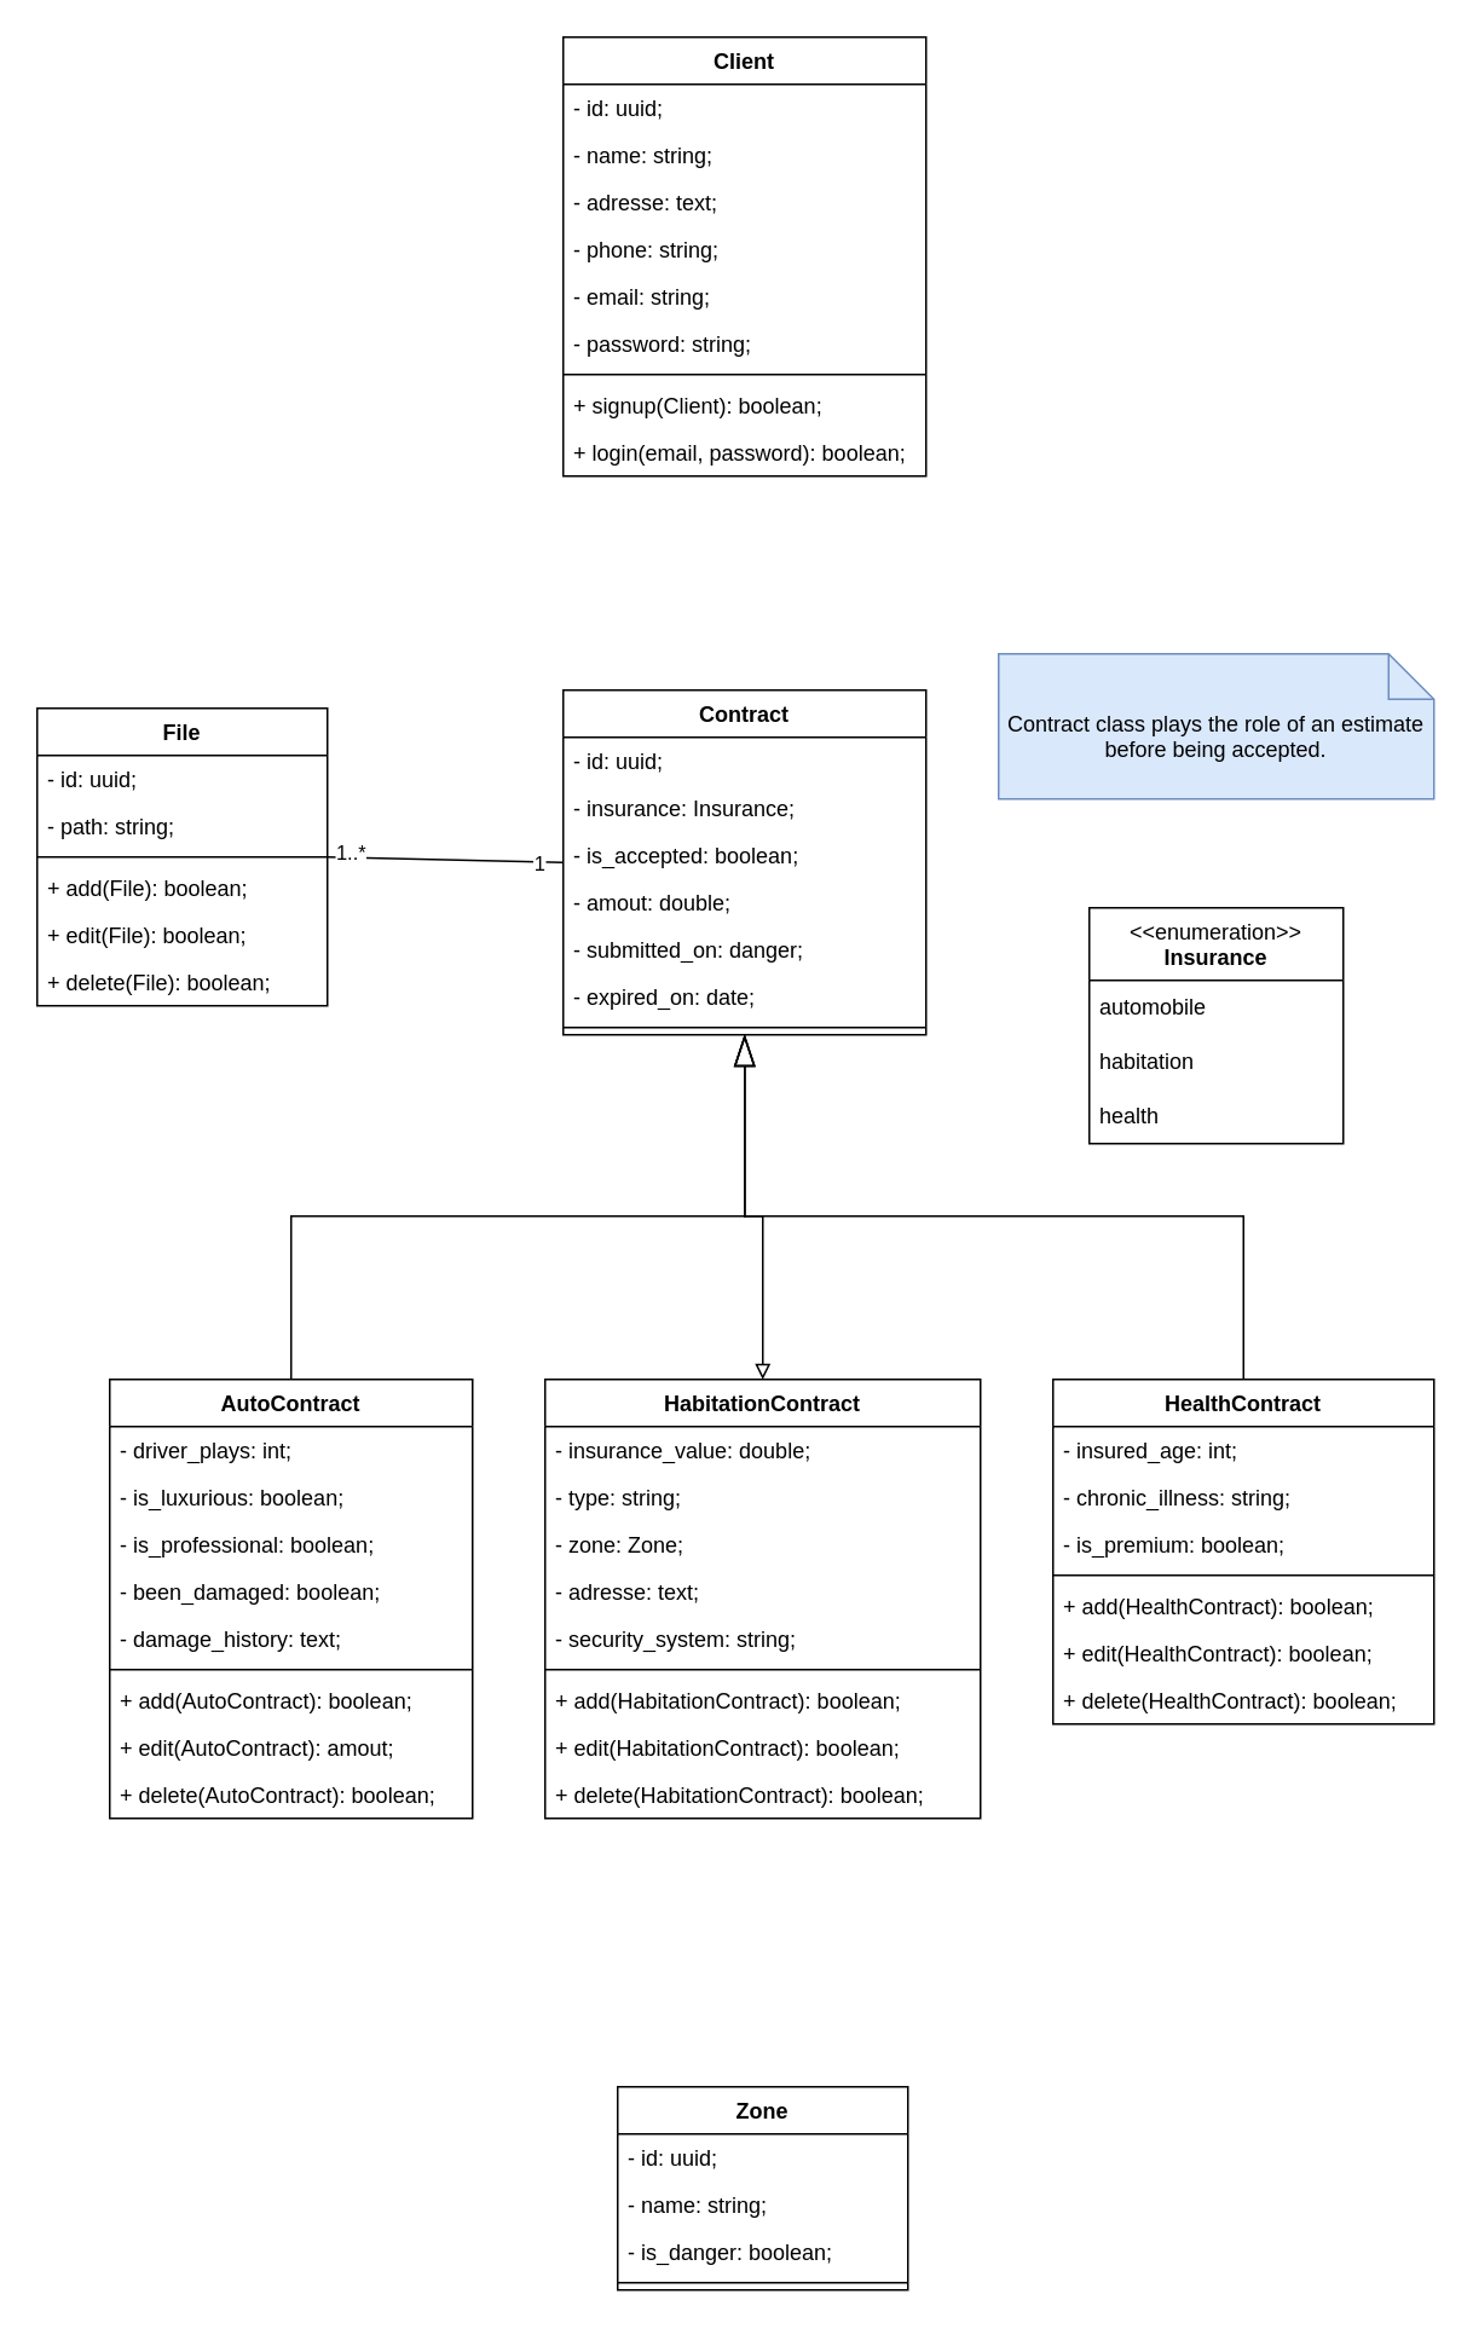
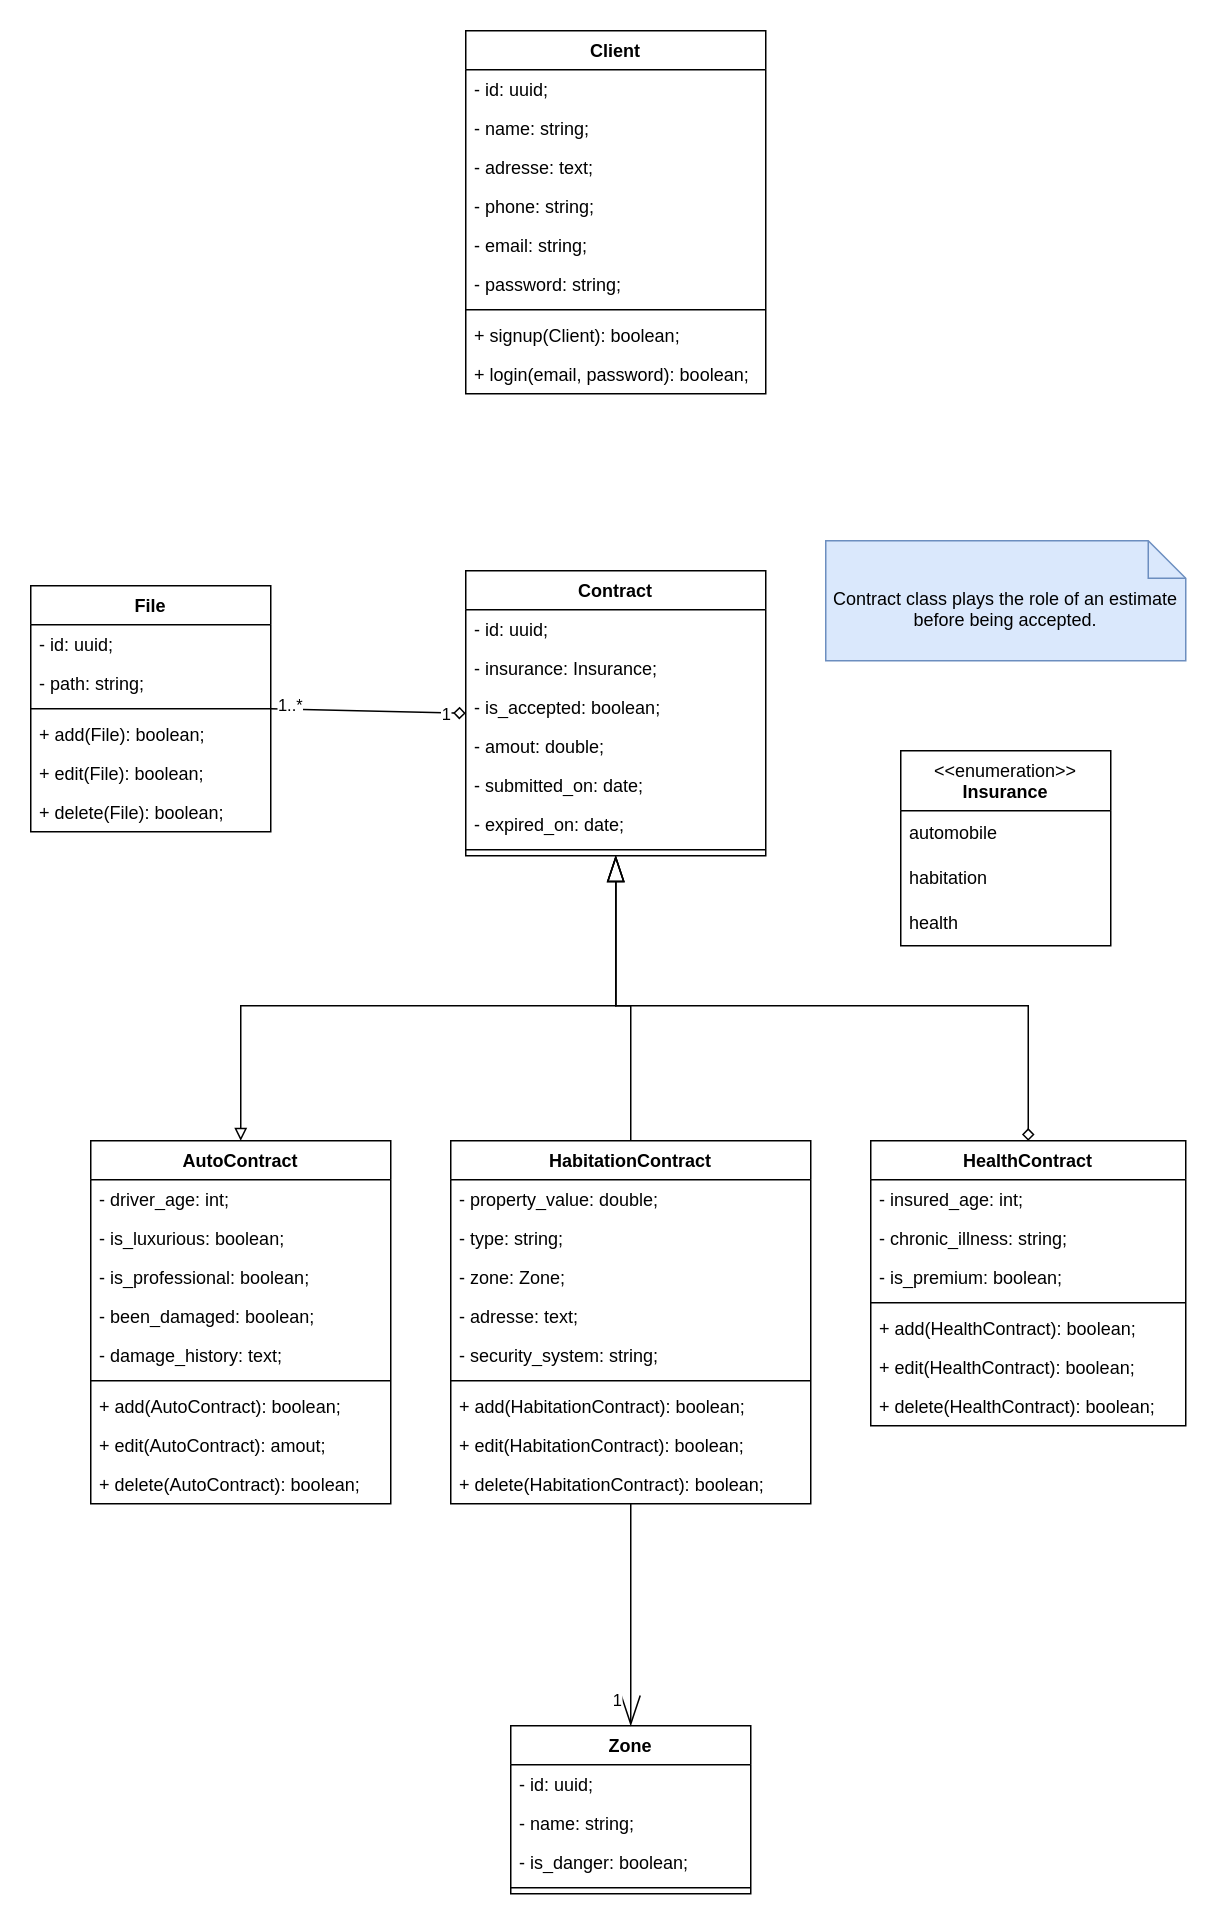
- <mxCell id="52" style="rounded=0;orthogonalLoop=1;jettySize=auto;html=1;exitX=1;exitY=0.5;exitDx=0;exitDy=0;entryX=0;entryY=0.5;entryDx=0;entryDy=0;endArrow=none;endFill=0;" parent="1" source="55" target="15" edge="1"><mxGeometry relative="1" as="geometry" /></mxCell>
+ <mxCell id="52" style="rounded=0;orthogonalLoop=1;jettySize=auto;html=1;exitX=1;exitY=0.5;exitDx=0;exitDy=0;entryX=0;entryY=0.5;entryDx=0;entryDy=0;endArrow=diamond;endFill=0;" parent="1" source="55" target="15" edge="1"><mxGeometry relative="1" as="geometry" /></mxCell>
- <mxCell id="20" value="- submitted_on: danger;" style="text;strokeColor=none;fillColor=none;align=left;verticalAlign=top;spacingLeft=4;spacingRight=4;overflow=hidden;rotatable=0;points=[[0,0.5],[1,0.5]];portConstraint=eastwest;whiteSpace=wrap;html=1;" parent="15" vertex="1"><mxGeometry y="130" width="200" height="26" as="geometry" /></mxCell>
+ <mxCell id="20" value="- submitted_on: date;" style="text;strokeColor=none;fillColor=none;align=left;verticalAlign=top;spacingLeft=4;spacingRight=4;overflow=hidden;rotatable=0;points=[[0,0.5],[1,0.5]];portConstraint=eastwest;whiteSpace=wrap;html=1;" parent="15" vertex="1"><mxGeometry y="130" width="200" height="26" as="geometry" /></mxCell>
- <mxCell id="13" style="edgeStyle=orthogonalEdgeStyle;rounded=0;orthogonalLoop=1;jettySize=auto;html=1;exitX=0.5;exitY=1;exitDx=0;exitDy=0;entryX=0.5;entryY=0;entryDx=0;entryDy=0;endArrow=block;endFill=0;startArrow=blockThin;startFill=0;endSize=6;startSize=15;" parent="1" source="15" target="33" edge="1"><mxGeometry relative="1" as="geometry" /></mxCell>
+ <mxCell id="13" style="edgeStyle=orthogonalEdgeStyle;rounded=0;orthogonalLoop=1;jettySize=auto;html=1;exitX=0.5;exitY=1;exitDx=0;exitDy=0;entryX=0.5;entryY=0;entryDx=0;entryDy=0;endArrow=none;endFill=0;startArrow=blockThin;startFill=0;endSize=6;startSize=15;" parent="1" source="15" target="33" edge="1"><mxGeometry relative="1" as="geometry" /></mxCell>
- <mxCell id="12" style="edgeStyle=orthogonalEdgeStyle;rounded=0;orthogonalLoop=1;jettySize=auto;html=1;exitX=0.5;exitY=1;exitDx=0;exitDy=0;entryX=0.5;entryY=0;entryDx=0;entryDy=0;endArrow=none;endFill=0;startArrow=blockThin;startFill=0;endSize=6;startSize=15;" parent="1" source="15" target="23" edge="1"><mxGeometry relative="1" as="geometry" /></mxCell>
+ <mxCell id="12" style="edgeStyle=orthogonalEdgeStyle;rounded=0;orthogonalLoop=1;jettySize=auto;html=1;exitX=0.5;exitY=1;exitDx=0;exitDy=0;entryX=0.5;entryY=0;entryDx=0;entryDy=0;endArrow=block;endFill=0;startArrow=blockThin;startFill=0;endSize=6;startSize=15;" parent="1" source="15" target="23" edge="1"><mxGeometry relative="1" as="geometry" /></mxCell>
- <mxCell id="14" style="edgeStyle=orthogonalEdgeStyle;rounded=0;orthogonalLoop=1;jettySize=auto;html=1;entryX=0.5;entryY=0;entryDx=0;entryDy=0;endArrow=none;endFill=0;exitX=0.5;exitY=1;exitDx=0;exitDy=0;startArrow=blockThin;startFill=0;endSize=6;startSize=15;" parent="1" source="15" target="43" edge="1"><mxGeometry relative="1" as="geometry"><mxPoint x="420" y="410" as="sourcePoint" /></mxGeometry></mxCell>
+ <mxCell id="14" style="edgeStyle=orthogonalEdgeStyle;rounded=0;orthogonalLoop=1;jettySize=auto;html=1;entryX=0.5;entryY=0;entryDx=0;entryDy=0;endArrow=diamond;endFill=0;exitX=0.5;exitY=1;exitDx=0;exitDy=0;startArrow=blockThin;startFill=0;endSize=6;startSize=15;" parent="1" source="15" target="43" edge="1"><mxGeometry relative="1" as="geometry"><mxPoint x="420" y="410" as="sourcePoint" /></mxGeometry></mxCell>
- <mxCell id="24" value="- driver_plays: int;" style="text;strokeColor=none;fillColor=none;align=left;verticalAlign=top;spacingLeft=4;spacingRight=4;overflow=hidden;rotatable=0;points=[[0,0.5],[1,0.5]];portConstraint=eastwest;whiteSpace=wrap;html=1;" parent="23" vertex="1"><mxGeometry y="26" width="200" height="26" as="geometry" /></mxCell>
+ <mxCell id="24" value="- driver_age: int;" style="text;strokeColor=none;fillColor=none;align=left;verticalAlign=top;spacingLeft=4;spacingRight=4;overflow=hidden;rotatable=0;points=[[0,0.5],[1,0.5]];portConstraint=eastwest;whiteSpace=wrap;html=1;" parent="23" vertex="1"><mxGeometry y="26" width="200" height="26" as="geometry" /></mxCell>
- <mxCell id="34" value="- insurance_value: double;" style="text;strokeColor=none;fillColor=none;align=left;verticalAlign=top;spacingLeft=4;spacingRight=4;overflow=hidden;rotatable=0;points=[[0,0.5],[1,0.5]];portConstraint=eastwest;whiteSpace=wrap;html=1;" parent="33" vertex="1"><mxGeometry y="26" width="240" height="26" as="geometry" /></mxCell>
+ <mxCell id="34" value="- property_value: double;" style="text;strokeColor=none;fillColor=none;align=left;verticalAlign=top;spacingLeft=4;spacingRight=4;overflow=hidden;rotatable=0;points=[[0,0.5],[1,0.5]];portConstraint=eastwest;whiteSpace=wrap;html=1;" parent="33" vertex="1"><mxGeometry y="26" width="240" height="26" as="geometry" /></mxCell>
+ <mxCell id="71" style="rounded=0;orthogonalLoop=1;jettySize=auto;html=1;exitX=0.5;exitY=0;exitDx=0;exitDy=0;endArrow=none;endFill=0;startArrow=openThin;startFill=0;startSize=18;" parent="1" source="66" target="33" edge="1"><mxGeometry relative="1" as="geometry" /></mxCell>
+ <mxCell id="72" value="1" style="edgeLabel;html=1;align=center;verticalAlign=middle;resizable=0;points=[];" parent="71" vertex="1" connectable="0"><mxGeometry x="-0.754" relative="1" as="geometry"><mxPoint x="-10" as="offset" /></mxGeometry></mxCell>
